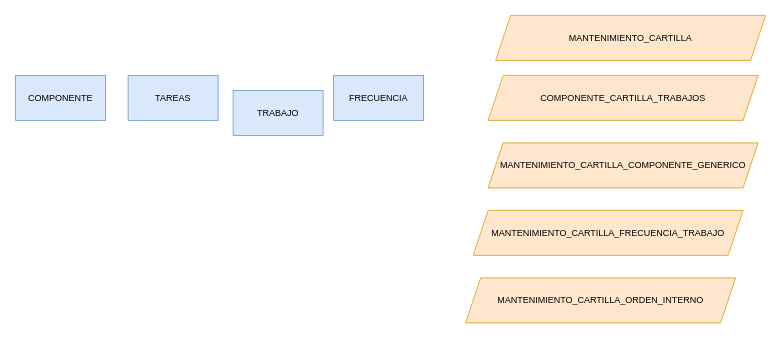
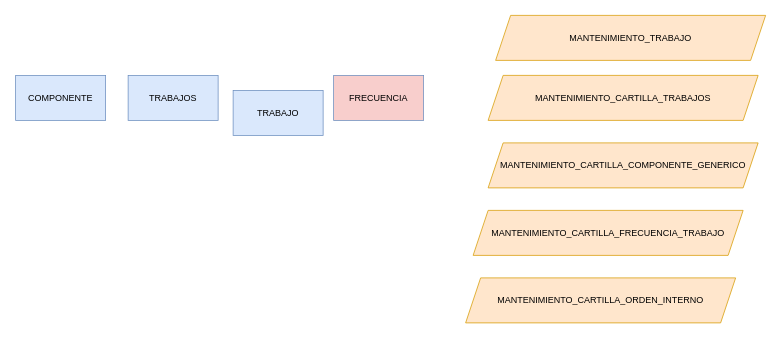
- <mxCell id="6" value="MANTENIMIENTO_CARTILLA" style="shape=parallelogram;perimeter=parallelogramPerimeter;whiteSpace=wrap;html=1;fixedSize=1;fillColor=#ffe6cc;strokeColor=#d79b00;" vertex="1" parent="1"><mxGeometry x="660" y="20" width="360" height="60" as="geometry" /></mxCell>
+ <mxCell id="6" value="MANTENIMIENTO_TRABAJO" style="shape=parallelogram;perimeter=parallelogramPerimeter;whiteSpace=wrap;html=1;fixedSize=1;fillColor=#ffe6cc;strokeColor=#d79b00;" vertex="1" parent="1"><mxGeometry x="660" y="20" width="360" height="60" as="geometry" /></mxCell>
- <mxCell id="4" value="TAREAS" style="rounded=0;whiteSpace=wrap;html=1;fillColor=#dae8fc;strokeColor=#6c8ebf;" vertex="1" parent="1"><mxGeometry x="170" y="100" width="120" height="60" as="geometry" /></mxCell>
+ <mxCell id="4" value="TRABAJOS" style="rounded=0;whiteSpace=wrap;html=1;fillColor=#dae8fc;strokeColor=#6c8ebf;" vertex="1" parent="1"><mxGeometry x="170" y="100" width="120" height="60" as="geometry" /></mxCell>
- <mxCell id="3" value="FRECUENCIA" style="rounded=0;whiteSpace=wrap;html=1;fillColor=#dae8fc;strokeColor=#6c8ebf;" vertex="1" parent="1"><mxGeometry x="444" y="100" width="120" height="60" as="geometry" /></mxCell>
+ <mxCell id="3" value="FRECUENCIA" style="rounded=0;whiteSpace=wrap;html=1;fillColor=#f8cecc;strokeColor=#6c8ebf;" vertex="1" parent="1"><mxGeometry x="444" y="100" width="120" height="60" as="geometry" /></mxCell>
- <mxCell id="5" value="COMPONENTE_CARTILLA_TRABAJOS" style="shape=parallelogram;perimeter=parallelogramPerimeter;whiteSpace=wrap;html=1;fixedSize=1;fillColor=#ffe6cc;strokeColor=#d79b00;" vertex="1" parent="1"><mxGeometry x="650" y="100" width="360" height="60" as="geometry" /></mxCell>
+ <mxCell id="5" value="MANTENIMIENTO_CARTILLA_TRABAJOS" style="shape=parallelogram;perimeter=parallelogramPerimeter;whiteSpace=wrap;html=1;fixedSize=1;fillColor=#ffe6cc;strokeColor=#d79b00;" vertex="1" parent="1"><mxGeometry x="650" y="100" width="360" height="60" as="geometry" /></mxCell>
